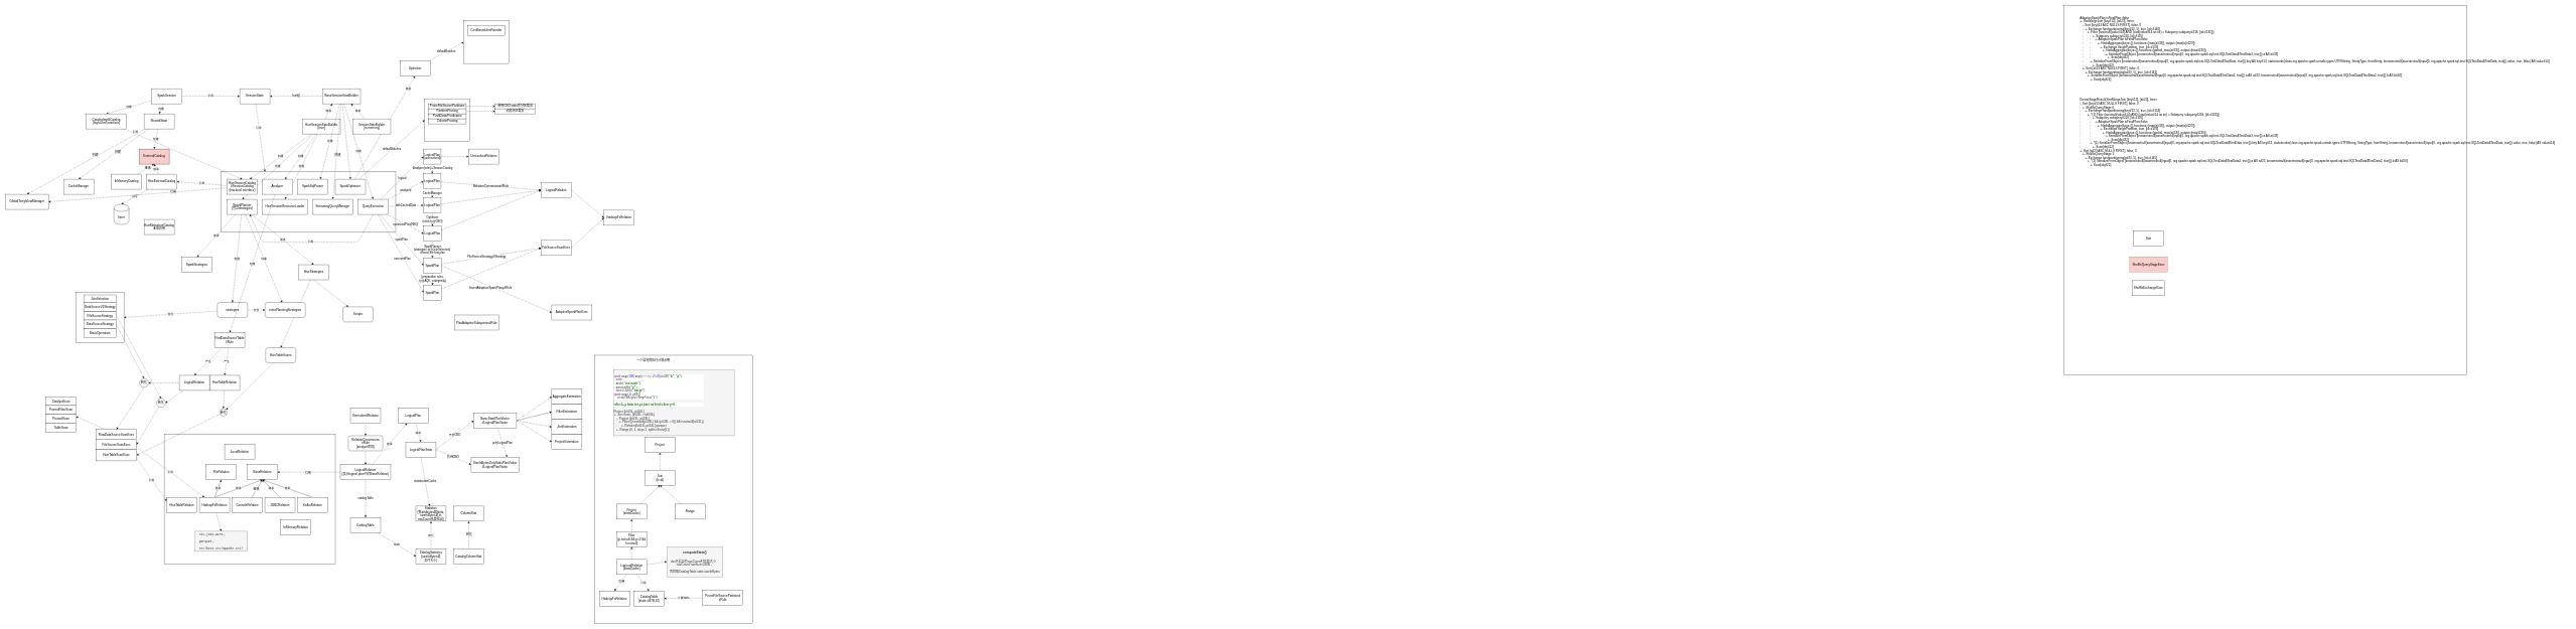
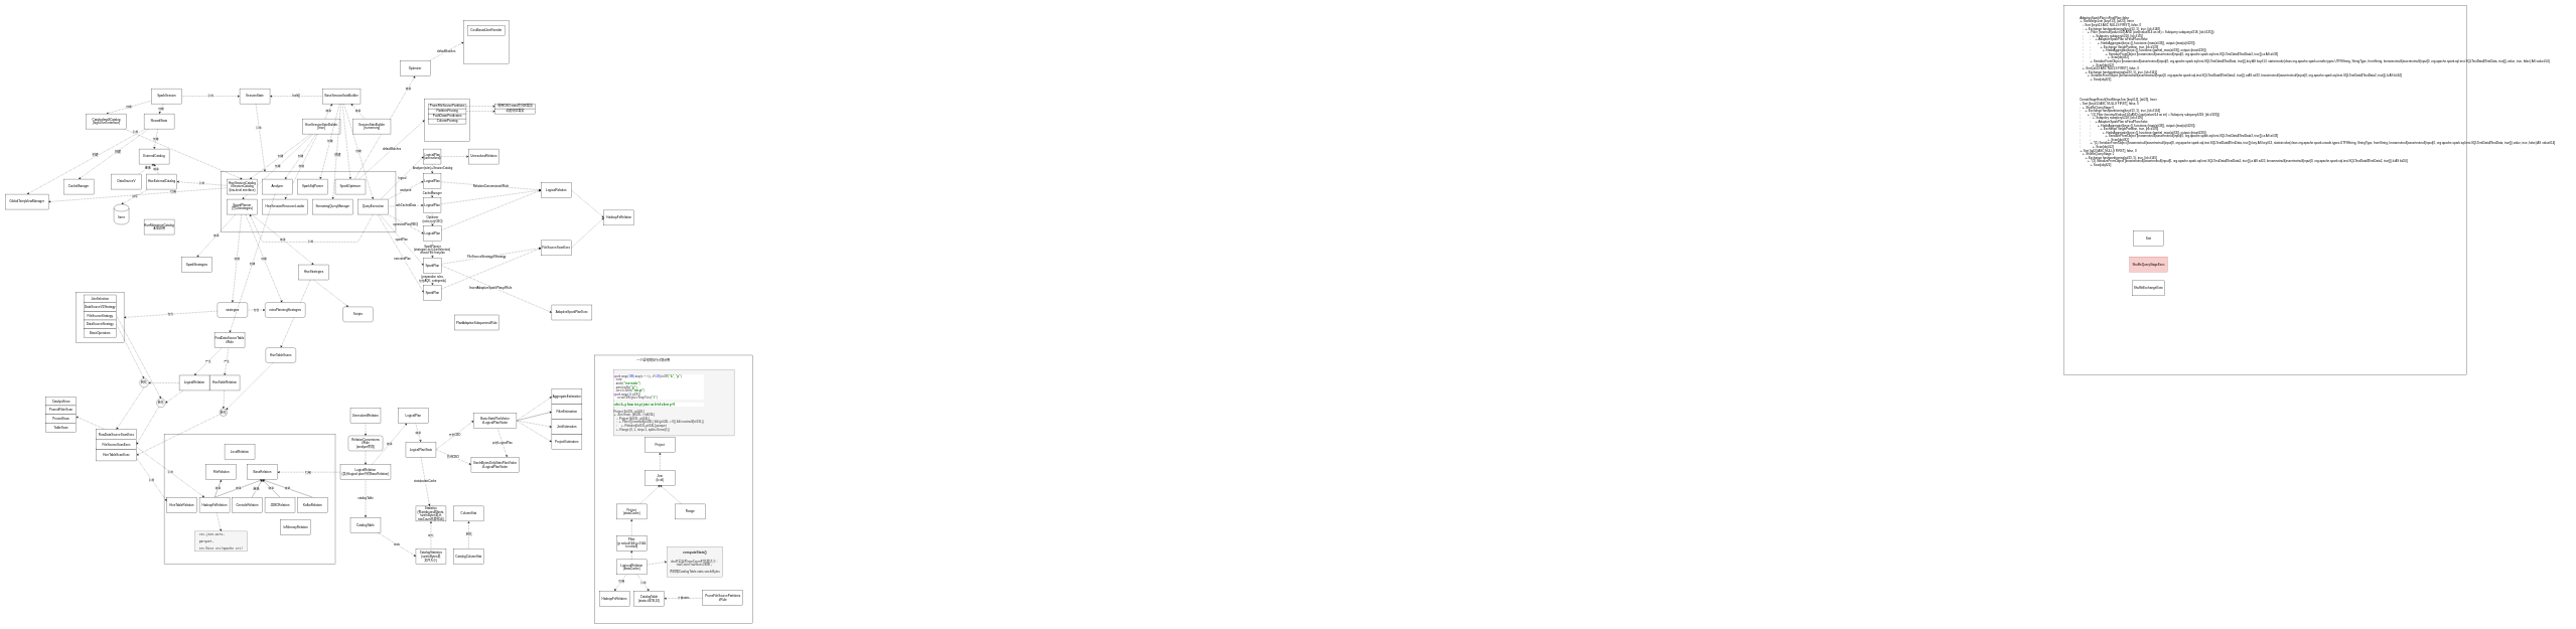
- <mxCell id="53" value="ExternalCatalog" style="rounded=0;whiteSpace=wrap;html=1;fillColor=#f8cecc;" parent="1" vertex="1"><mxGeometry x="550" y="592" width="120" height="60" as="geometry" /></mxCell>
+ <mxCell id="53" value="ExternalCatalog" style="rounded=0;whiteSpace=wrap;html=1;" parent="1" vertex="1"><mxGeometry x="550" y="592" width="120" height="60" as="geometry" /></mxCell>
- <mxCell id="59" value="InMemoryCatalog" style="rounded=0;whiteSpace=wrap;html=1;" parent="1" vertex="1"><mxGeometry x="440" y="692" width="120" height="60" as="geometry" /></mxCell>
+ <mxCell id="59" value="DataSourceV" style="rounded=0;whiteSpace=wrap;html=1;" parent="1" vertex="1"><mxGeometry x="440" y="692" width="120" height="60" as="geometry" /></mxCell>
- <mxCell id="197" value="Filter&lt;br&gt;(p notnull &amp;amp;&amp;amp; p=0 &amp;amp;&amp;amp; k notnull)" style="rounded=0;whiteSpace=wrap;html=1;" parent="1" vertex="1"><mxGeometry x="2447.5" y="2114" width="120" height="60" as="geometry" /></mxCell>
+ <mxCell id="197" value="Filter&lt;br&gt;(p notnull &amp;amp;&amp;amp; p=0 &amp;amp;&amp;amp; k notnull)" style="rounded=0;whiteSpace=wrap;html=1;" parent="1" vertex="1"><mxGeometry x="2447.5" y="2129" width="120" height="60" as="geometry" /></mxCell>
